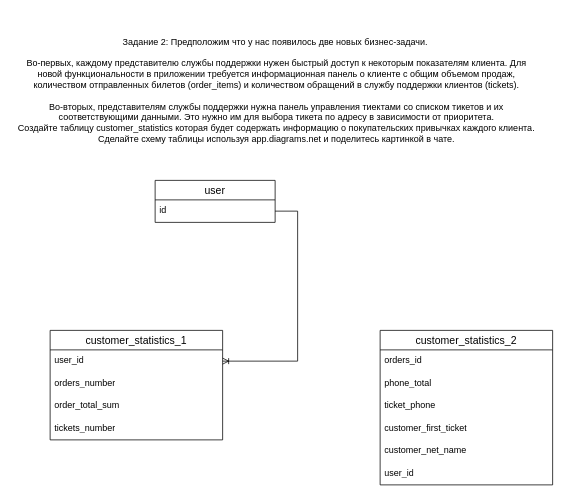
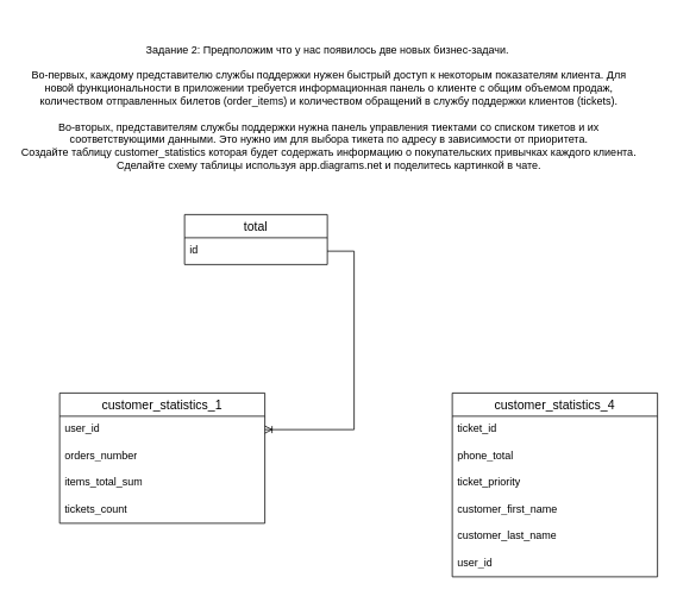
- <mxCell id="8" value="user" style="swimlane;fontStyle=0;childLayout=stackLayout;horizontal=1;startSize=26;horizontalStack=0;resizeParent=1;resizeParentMax=0;resizeLast=0;collapsible=1;marginBottom=0;align=center;fontSize=14;" parent="1" vertex="1"><mxGeometry x="206" y="240" width="160" height="56" as="geometry" /></mxCell>
+ <mxCell id="8" value="total" style="swimlane;fontStyle=0;childLayout=stackLayout;horizontal=1;startSize=26;horizontalStack=0;resizeParent=1;resizeParentMax=0;resizeLast=0;collapsible=1;marginBottom=0;align=center;fontSize=14;" parent="1" vertex="1"><mxGeometry x="206" y="240" width="160" height="56" as="geometry" /></mxCell>
- <mxCell id="11" value="customer_statistics_2" style="swimlane;fontStyle=0;childLayout=stackLayout;horizontal=1;startSize=26;horizontalStack=0;resizeParent=1;resizeParentMax=0;resizeLast=0;collapsible=1;marginBottom=0;align=center;fontSize=14;" parent="1" vertex="1"><mxGeometry x="506" y="440" width="230" height="206" as="geometry" /></mxCell>
+ <mxCell id="11" value="customer_statistics_4" style="swimlane;fontStyle=0;childLayout=stackLayout;horizontal=1;startSize=26;horizontalStack=0;resizeParent=1;resizeParentMax=0;resizeLast=0;collapsible=1;marginBottom=0;align=center;fontSize=14;" parent="1" vertex="1"><mxGeometry x="506" y="440" width="230" height="206" as="geometry" /></mxCell>
- <mxCell id="12" value="orders_id" style="text;strokeColor=none;fillColor=none;spacingLeft=4;spacingRight=4;overflow=hidden;rotatable=0;points=[[0,0.5],[1,0.5]];portConstraint=eastwest;fontSize=12;whiteSpace=wrap;html=1;" parent="11" vertex="1"><mxGeometry y="26" width="230" height="30" as="geometry" /></mxCell>
+ <mxCell id="12" value="ticket_id" style="text;strokeColor=none;fillColor=none;spacingLeft=4;spacingRight=4;overflow=hidden;rotatable=0;points=[[0,0.5],[1,0.5]];portConstraint=eastwest;fontSize=12;whiteSpace=wrap;html=1;" parent="11" vertex="1"><mxGeometry y="26" width="230" height="30" as="geometry" /></mxCell>
- <mxCell id="6" value="order_total_sum" style="text;strokeColor=none;fillColor=none;spacingLeft=4;spacingRight=4;overflow=hidden;rotatable=0;points=[[0,0.5],[1,0.5]];portConstraint=eastwest;fontSize=12;whiteSpace=wrap;html=1;" parent="3" vertex="1"><mxGeometry y="86" width="230" height="30" as="geometry" /></mxCell>
+ <mxCell id="6" value="items_total_sum" style="text;strokeColor=none;fillColor=none;spacingLeft=4;spacingRight=4;overflow=hidden;rotatable=0;points=[[0,0.5],[1,0.5]];portConstraint=eastwest;fontSize=12;whiteSpace=wrap;html=1;" parent="3" vertex="1"><mxGeometry y="86" width="230" height="30" as="geometry" /></mxCell>
- <mxCell id="14" value="ticket_phone" style="text;strokeColor=none;fillColor=none;spacingLeft=4;spacingRight=4;overflow=hidden;rotatable=0;points=[[0,0.5],[1,0.5]];portConstraint=eastwest;fontSize=12;whiteSpace=wrap;html=1;" parent="11" vertex="1"><mxGeometry y="86" width="230" height="30" as="geometry" /></mxCell>
+ <mxCell id="14" value="ticket_priority" style="text;strokeColor=none;fillColor=none;spacingLeft=4;spacingRight=4;overflow=hidden;rotatable=0;points=[[0,0.5],[1,0.5]];portConstraint=eastwest;fontSize=12;whiteSpace=wrap;html=1;" parent="11" vertex="1"><mxGeometry y="86" width="230" height="30" as="geometry" /></mxCell>
- <mxCell id="7" value="tickets_number" style="text;strokeColor=none;fillColor=none;spacingLeft=4;spacingRight=4;overflow=hidden;rotatable=0;points=[[0,0.5],[1,0.5]];portConstraint=eastwest;fontSize=12;whiteSpace=wrap;html=1;" parent="3" vertex="1"><mxGeometry y="116" width="230" height="30" as="geometry" /></mxCell>
+ <mxCell id="7" value="tickets_count" style="text;strokeColor=none;fillColor=none;spacingLeft=4;spacingRight=4;overflow=hidden;rotatable=0;points=[[0,0.5],[1,0.5]];portConstraint=eastwest;fontSize=12;whiteSpace=wrap;html=1;" parent="3" vertex="1"><mxGeometry y="116" width="230" height="30" as="geometry" /></mxCell>
- <mxCell id="15" value="customer_first_ticket" style="text;strokeColor=none;fillColor=none;spacingLeft=4;spacingRight=4;overflow=hidden;rotatable=0;points=[[0,0.5],[1,0.5]];portConstraint=eastwest;fontSize=12;whiteSpace=wrap;html=1;" parent="11" vertex="1"><mxGeometry y="116" width="230" height="30" as="geometry" /></mxCell>
+ <mxCell id="15" value="customer_first_name" style="text;strokeColor=none;fillColor=none;spacingLeft=4;spacingRight=4;overflow=hidden;rotatable=0;points=[[0,0.5],[1,0.5]];portConstraint=eastwest;fontSize=12;whiteSpace=wrap;html=1;" parent="11" vertex="1"><mxGeometry y="116" width="230" height="30" as="geometry" /></mxCell>
- <mxCell id="16" value="customer_net_name" style="text;strokeColor=none;fillColor=none;spacingLeft=4;spacingRight=4;overflow=hidden;rotatable=0;points=[[0,0.5],[1,0.5]];portConstraint=eastwest;fontSize=12;whiteSpace=wrap;html=1;" parent="11" vertex="1"><mxGeometry y="146" width="230" height="30" as="geometry" /></mxCell>
+ <mxCell id="16" value="customer_last_name" style="text;strokeColor=none;fillColor=none;spacingLeft=4;spacingRight=4;overflow=hidden;rotatable=0;points=[[0,0.5],[1,0.5]];portConstraint=eastwest;fontSize=12;whiteSpace=wrap;html=1;" parent="11" vertex="1"><mxGeometry y="146" width="230" height="30" as="geometry" /></mxCell>
